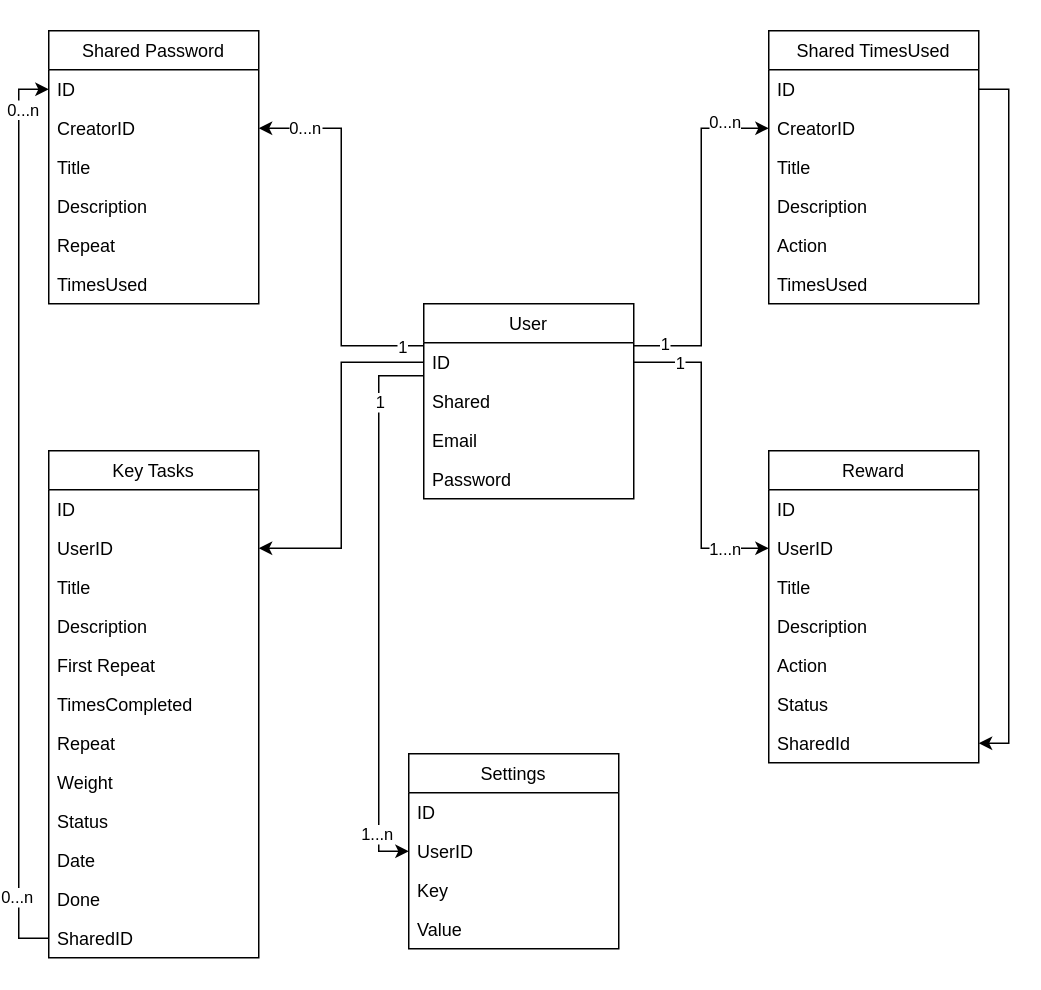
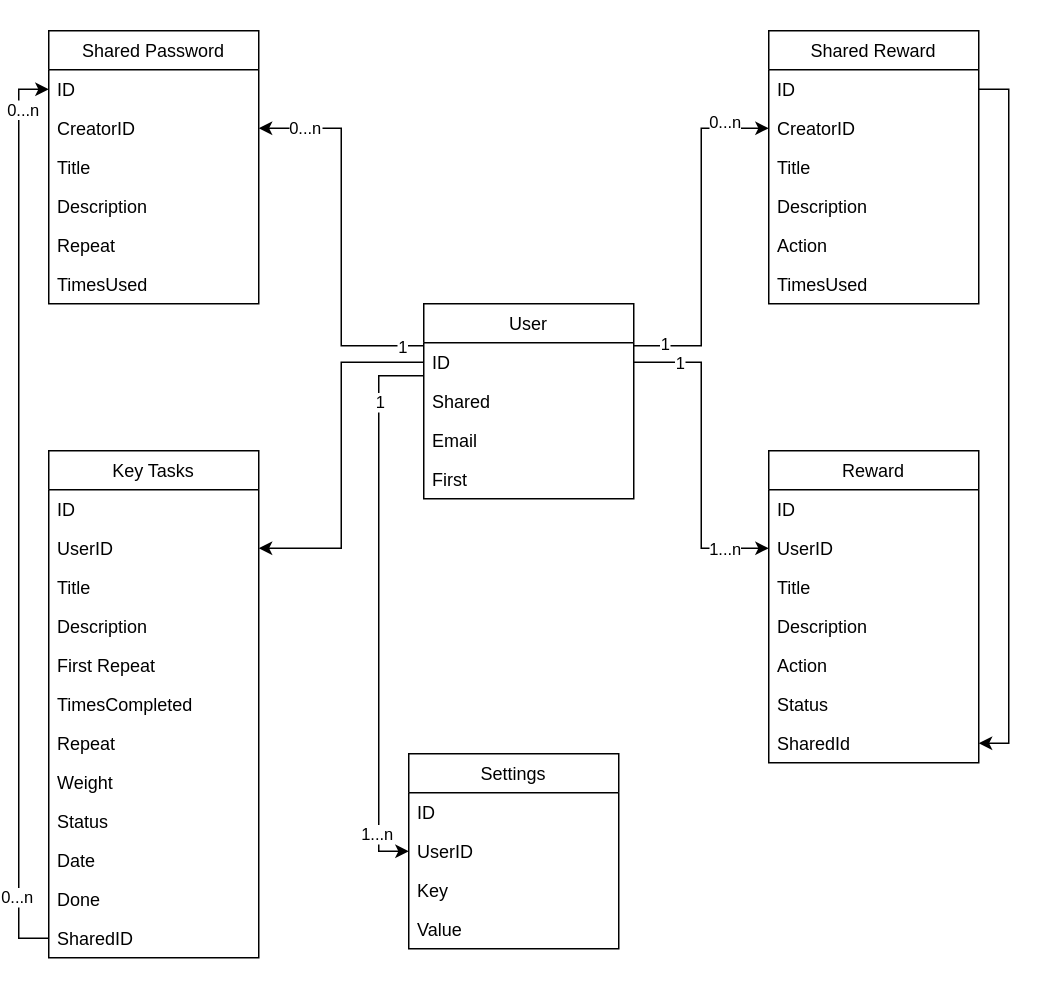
- <mxCell id="28" value="Shared TimesUsed" style="swimlane;fontStyle=0;childLayout=stackLayout;horizontal=1;startSize=26;fillColor=none;horizontalStack=0;resizeParent=1;resizeParentMax=0;resizeLast=0;collapsible=1;marginBottom=0;" vertex="1" parent="1"><mxGeometry x="500" y="20" width="140" height="182" as="geometry" /></mxCell>
+ <mxCell id="28" value="Shared Reward" style="swimlane;fontStyle=0;childLayout=stackLayout;horizontal=1;startSize=26;fillColor=none;horizontalStack=0;resizeParent=1;resizeParentMax=0;resizeLast=0;collapsible=1;marginBottom=0;" vertex="1" parent="1"><mxGeometry x="500" y="20" width="140" height="182" as="geometry" /></mxCell>
- <mxCell id="6" value="Password" style="text;strokeColor=none;fillColor=none;align=left;verticalAlign=top;spacingLeft=4;spacingRight=4;overflow=hidden;rotatable=0;points=[[0,0.5],[1,0.5]];portConstraint=eastwest;" vertex="1" parent="2"><mxGeometry y="104" width="140" height="26" as="geometry" /></mxCell>
+ <mxCell id="6" value="First" style="text;strokeColor=none;fillColor=none;align=left;verticalAlign=top;spacingLeft=4;spacingRight=4;overflow=hidden;rotatable=0;points=[[0,0.5],[1,0.5]];portConstraint=eastwest;" vertex="1" parent="2"><mxGeometry y="104" width="140" height="26" as="geometry" /></mxCell>
